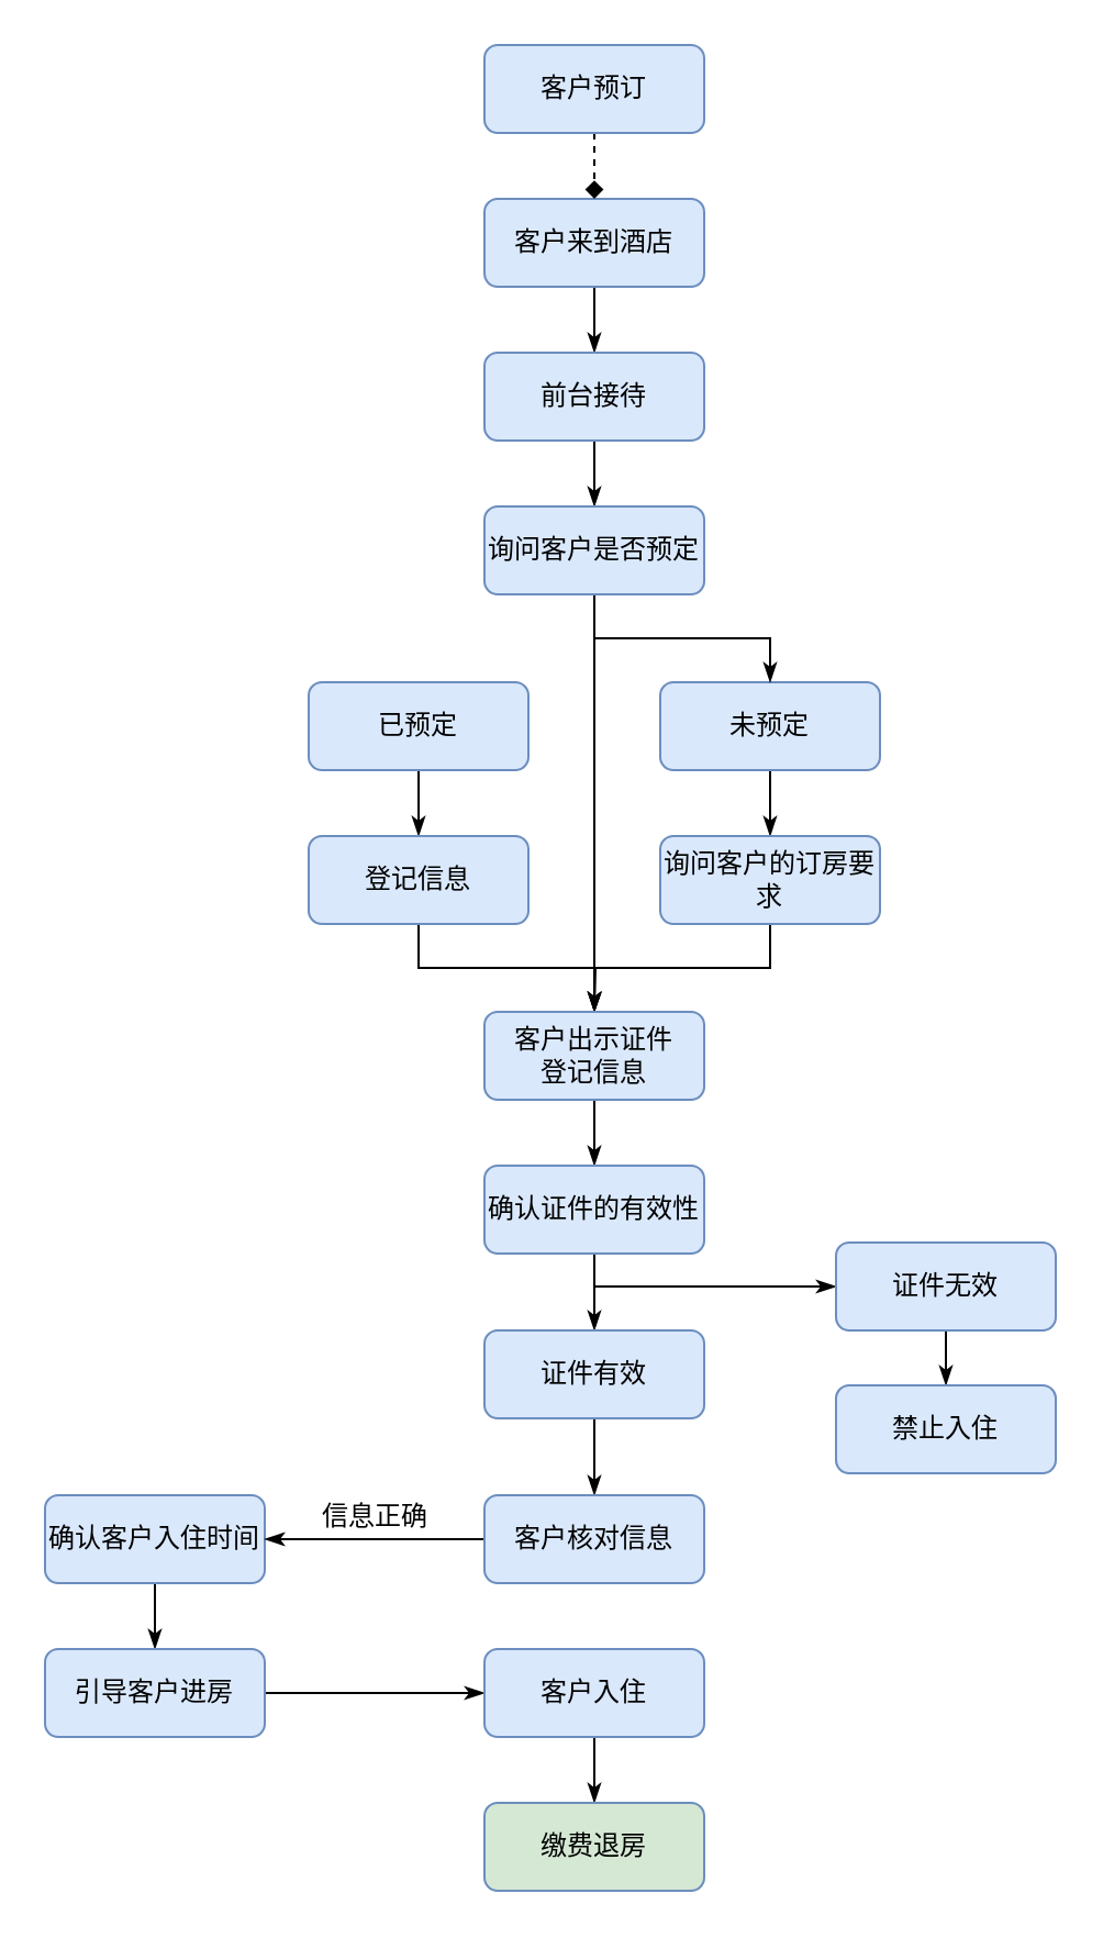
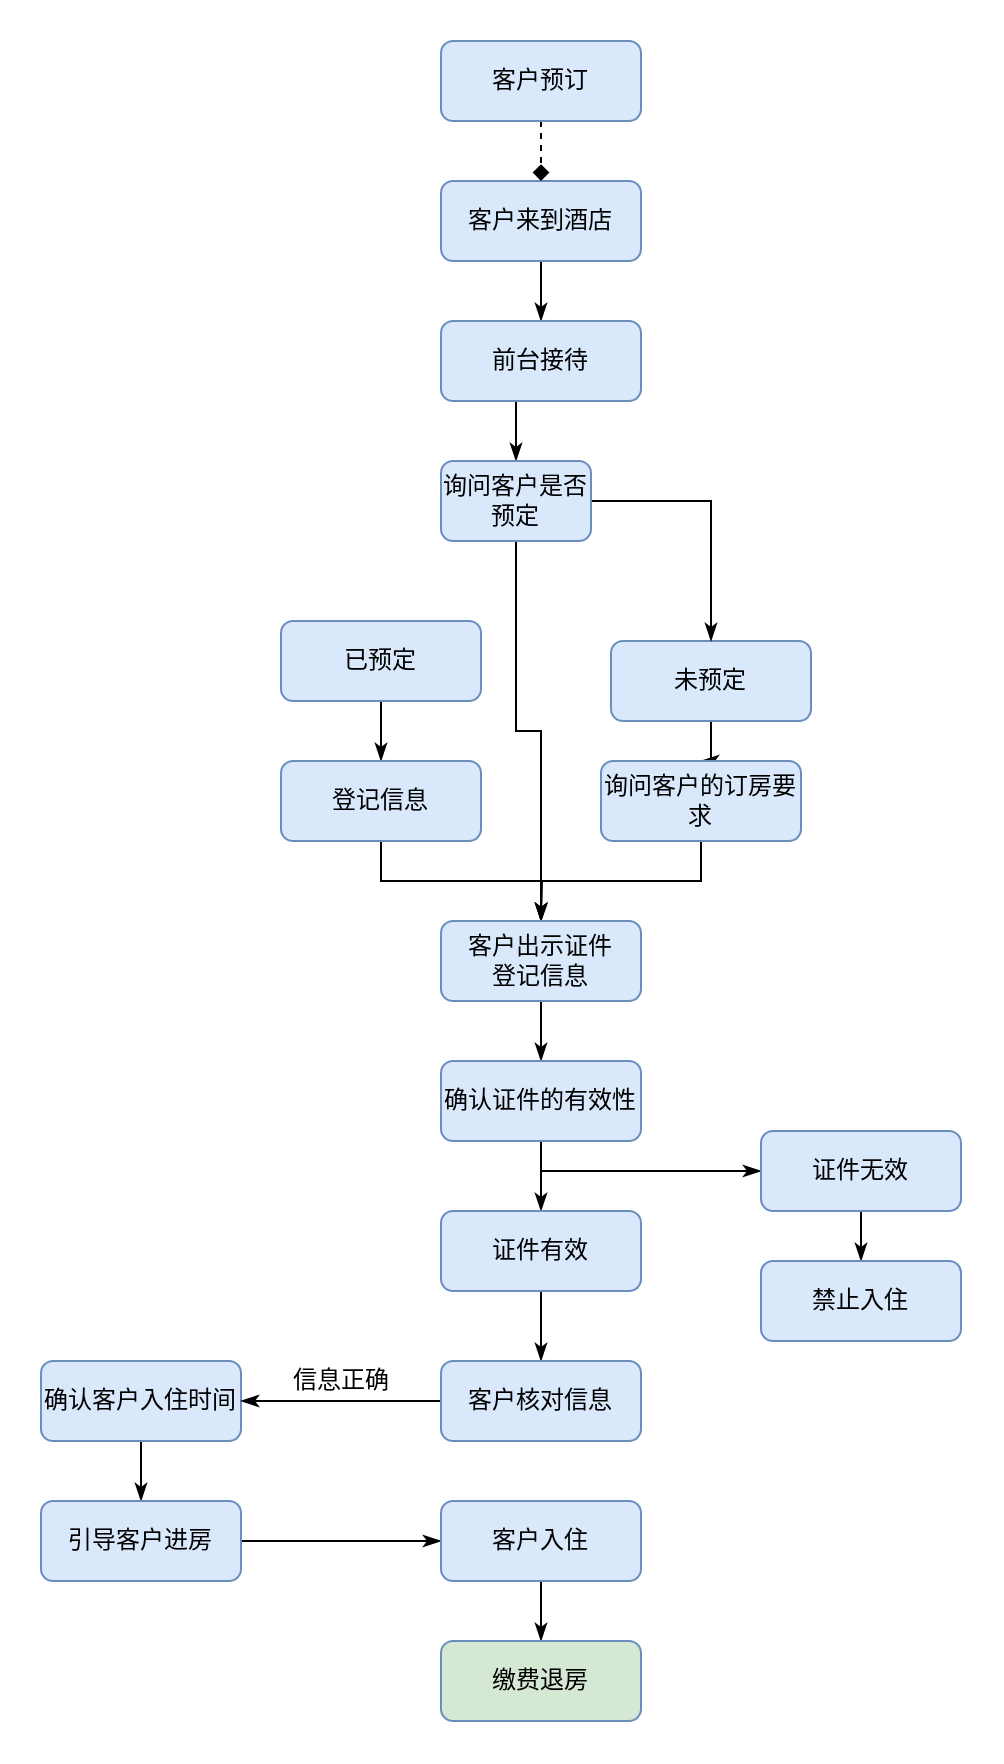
- <mxCell id="12" value="&lt;font style=&quot;vertical-align: inherit&quot;&gt;&lt;font style=&quot;vertical-align: inherit&quot;&gt;&lt;font style=&quot;vertical-align: inherit&quot;&gt;&lt;font style=&quot;vertical-align: inherit&quot;&gt;询问客户是否预定&lt;/font&gt;&lt;/font&gt;&lt;/font&gt;&lt;/font&gt;" style="rounded=1;whiteSpace=wrap;html=1;fontSize=12;glass=0;strokeWidth=1;shadow=0;fillColor=#dae8fc;strokeColor=#6c8ebf;" parent="1" vertex="1"><mxGeometry x="220" y="230" width="100" height="40" as="geometry" /></mxCell>
+ <mxCell id="12" value="&lt;font style=&quot;vertical-align: inherit&quot;&gt;&lt;font style=&quot;vertical-align: inherit&quot;&gt;&lt;font style=&quot;vertical-align: inherit&quot;&gt;&lt;font style=&quot;vertical-align: inherit&quot;&gt;询问客户是否预定&lt;/font&gt;&lt;/font&gt;&lt;/font&gt;&lt;/font&gt;" style="rounded=1;whiteSpace=wrap;html=1;fontSize=12;glass=0;strokeWidth=1;shadow=0;fillColor=#dae8fc;strokeColor=#6c8ebf;" parent="1" vertex="1"><mxGeometry x="220" y="230" width="75" height="40" as="geometry" /></mxCell>
- <mxCell id="3" value="&lt;font style=&quot;vertical-align: inherit&quot;&gt;&lt;font style=&quot;vertical-align: inherit&quot;&gt;&lt;font style=&quot;vertical-align: inherit&quot;&gt;&lt;font style=&quot;vertical-align: inherit&quot;&gt;未预定&lt;/font&gt;&lt;/font&gt;&lt;/font&gt;&lt;/font&gt;" style="rounded=1;whiteSpace=wrap;html=1;fontSize=12;glass=0;strokeWidth=1;shadow=0;fillColor=#dae8fc;strokeColor=#6c8ebf;" parent="1" vertex="1"><mxGeometry x="300" y="310" width="100" height="40" as="geometry" /></mxCell>
+ <mxCell id="3" value="&lt;font style=&quot;vertical-align: inherit&quot;&gt;&lt;font style=&quot;vertical-align: inherit&quot;&gt;&lt;font style=&quot;vertical-align: inherit&quot;&gt;&lt;font style=&quot;vertical-align: inherit&quot;&gt;未预定&lt;/font&gt;&lt;/font&gt;&lt;/font&gt;&lt;/font&gt;" style="rounded=1;whiteSpace=wrap;html=1;fontSize=12;glass=0;strokeWidth=1;shadow=0;fillColor=#dae8fc;strokeColor=#6c8ebf;" parent="1" vertex="1"><mxGeometry x="305" y="320" width="100" height="40" as="geometry" /></mxCell>
